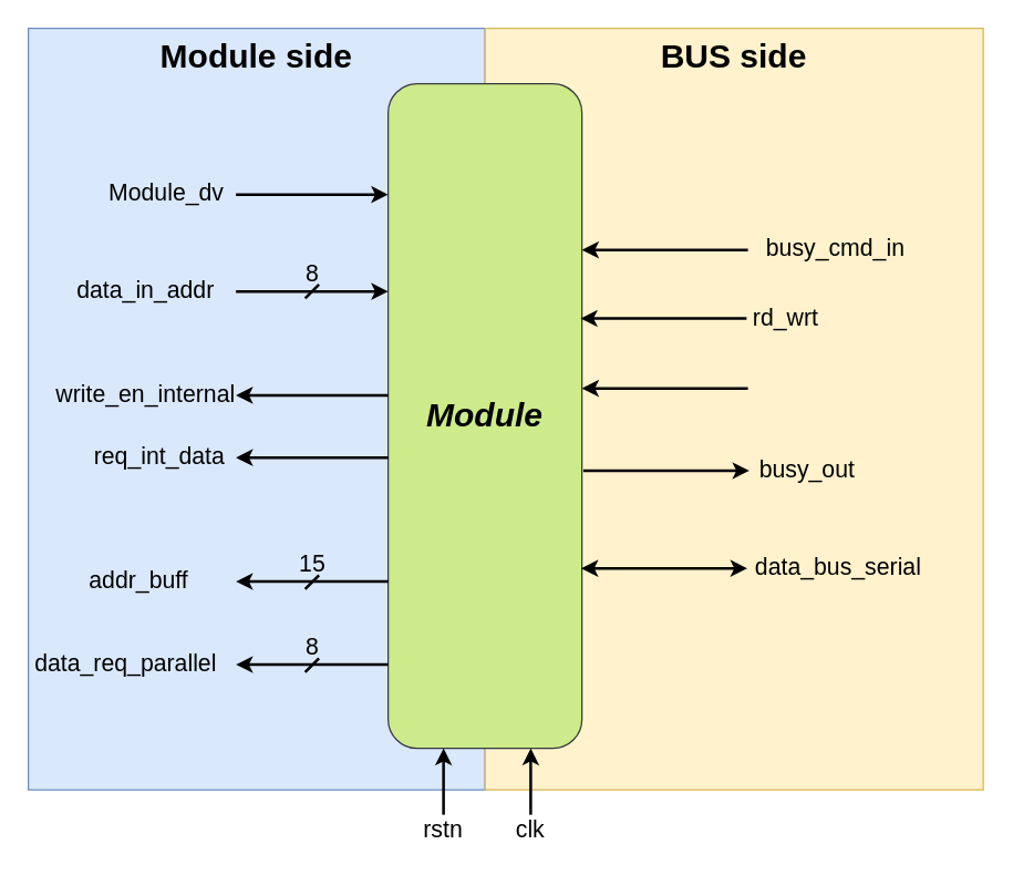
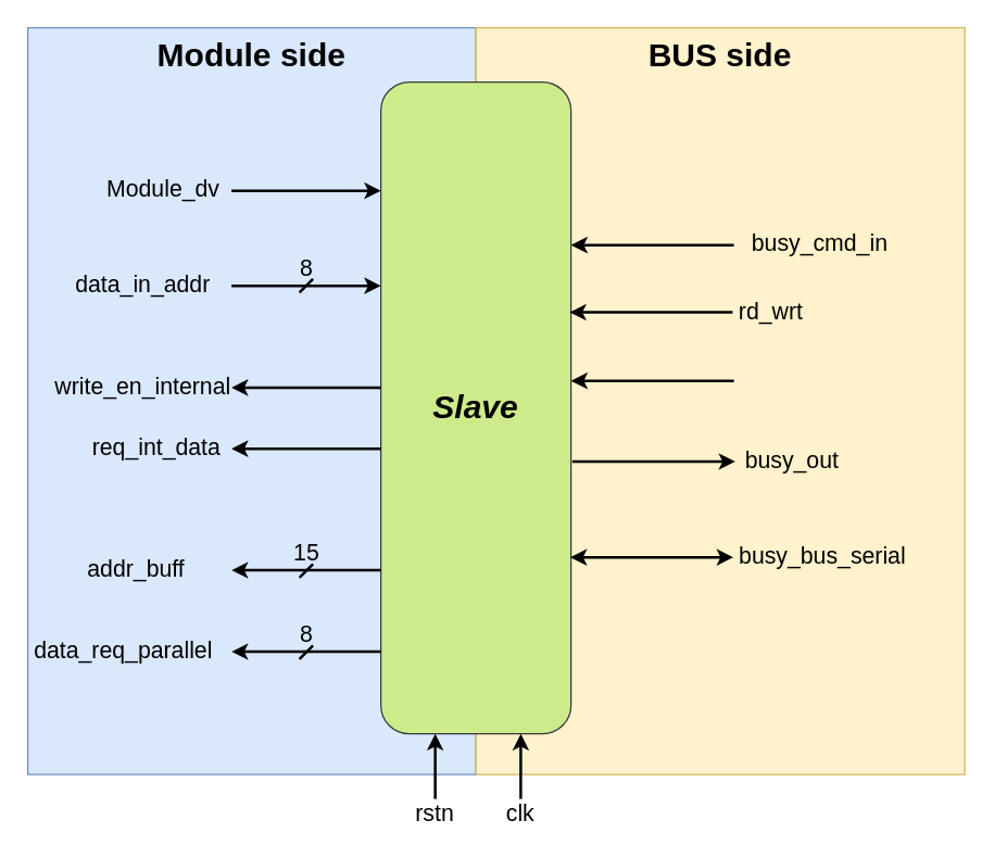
- <mxCell id="4" value="&lt;i&gt;&lt;b&gt;&lt;font style=&quot;font-size: 24px&quot;&gt;Module&lt;/font&gt;&lt;/b&gt;&lt;/i&gt;" style="rounded=1;whiteSpace=wrap;html=1;fillColor=#cdeb8b;strokeColor=#36393d;" parent="1" vertex="1"><mxGeometry x="280" y="60" width="140" height="480" as="geometry" /></mxCell>
+ <mxCell id="4" value="&lt;i&gt;&lt;b&gt;&lt;font style=&quot;font-size: 24px&quot;&gt;Slave&lt;/font&gt;&lt;/b&gt;&lt;/i&gt;" style="rounded=1;whiteSpace=wrap;html=1;fillColor=#cdeb8b;strokeColor=#36393d;" parent="1" vertex="1"><mxGeometry x="280" y="60" width="140" height="480" as="geometry" /></mxCell>
- <mxCell id="16" value="&lt;font style=&quot;font-size: 17px&quot;&gt;data_bus_serial&lt;/font&gt;" style="text;html=1;strokeColor=none;fillColor=none;align=center;verticalAlign=middle;whiteSpace=wrap;rounded=0;" parent="1" vertex="1"><mxGeometry x="551.5" y="400" width="107" height="20" as="geometry" /></mxCell>
+ <mxCell id="16" value="&lt;font style=&quot;font-size: 17px&quot;&gt;busy_bus_serial&lt;/font&gt;" style="text;html=1;strokeColor=none;fillColor=none;align=center;verticalAlign=middle;whiteSpace=wrap;rounded=0;" parent="1" vertex="1"><mxGeometry x="551.5" y="400" width="107" height="20" as="geometry" /></mxCell>
